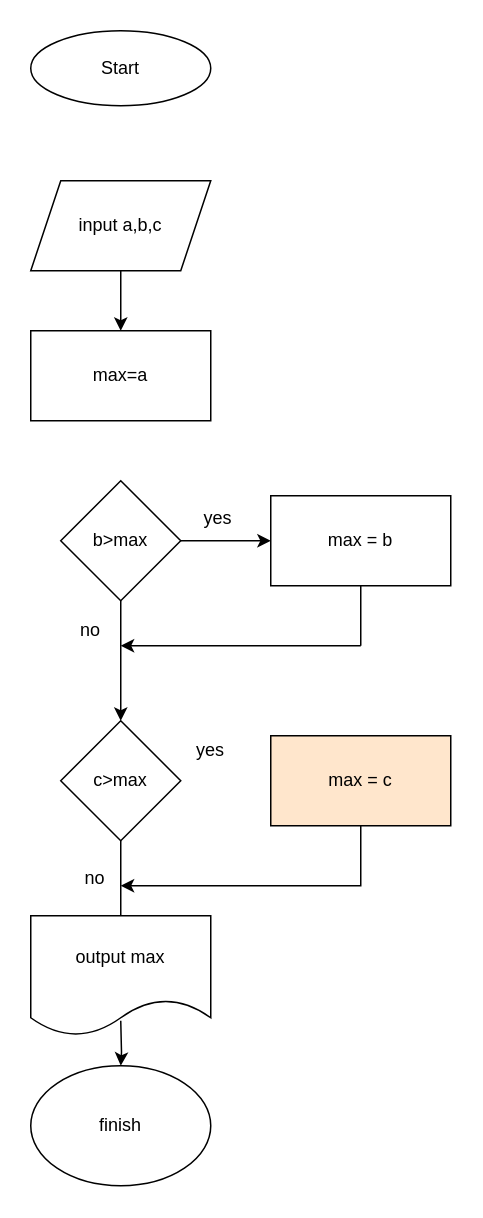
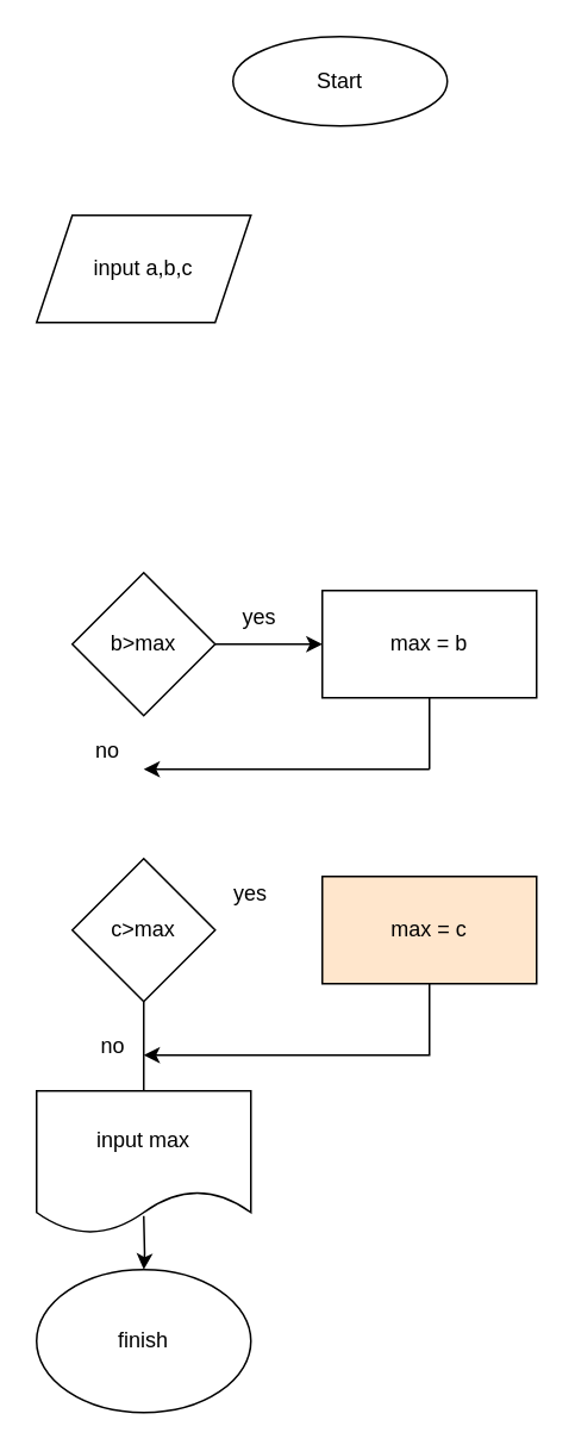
- <mxCell id="2" value="Start" style="ellipse;whiteSpace=wrap;html=1;" parent="1" vertex="1"><mxGeometry x="20" y="20" width="120" height="50" as="geometry" /></mxCell>
+ <mxCell id="2" value="Start" style="ellipse;whiteSpace=wrap;html=1;" parent="1" vertex="1"><mxGeometry x="130" y="20" width="120" height="50" as="geometry" /></mxCell>
- <mxCell id="3" value="" style="edgeStyle=orthogonalEdgeStyle;rounded=0;orthogonalLoop=1;jettySize=auto;html=1;" parent="1" source="4" target="5" edge="1"><mxGeometry relative="1" as="geometry" /></mxCell>
- <mxCell id="5" value="max=a" style="whiteSpace=wrap;html=1;" parent="1" vertex="1"><mxGeometry x="20" y="220" width="120" height="60" as="geometry" /></mxCell>
- <mxCell id="7" value="" style="edgeStyle=orthogonalEdgeStyle;rounded=0;orthogonalLoop=1;jettySize=auto;html=1;" parent="1" source="8" target="12" edge="1"><mxGeometry relative="1" as="geometry" /></mxCell>
- <mxCell id="22" value="&lt;span&gt;output max&lt;/span&gt;" style="shape=document;whiteSpace=wrap;html=1;boundedLbl=1;" parent="1" vertex="1"><mxGeometry x="20" y="610" width="120" height="80" as="geometry" /></mxCell>
+ <mxCell id="22" value="&lt;span&gt;input max&lt;/span&gt;" style="shape=document;whiteSpace=wrap;html=1;boundedLbl=1;" parent="1" vertex="1"><mxGeometry x="20" y="610" width="120" height="80" as="geometry" /></mxCell>
